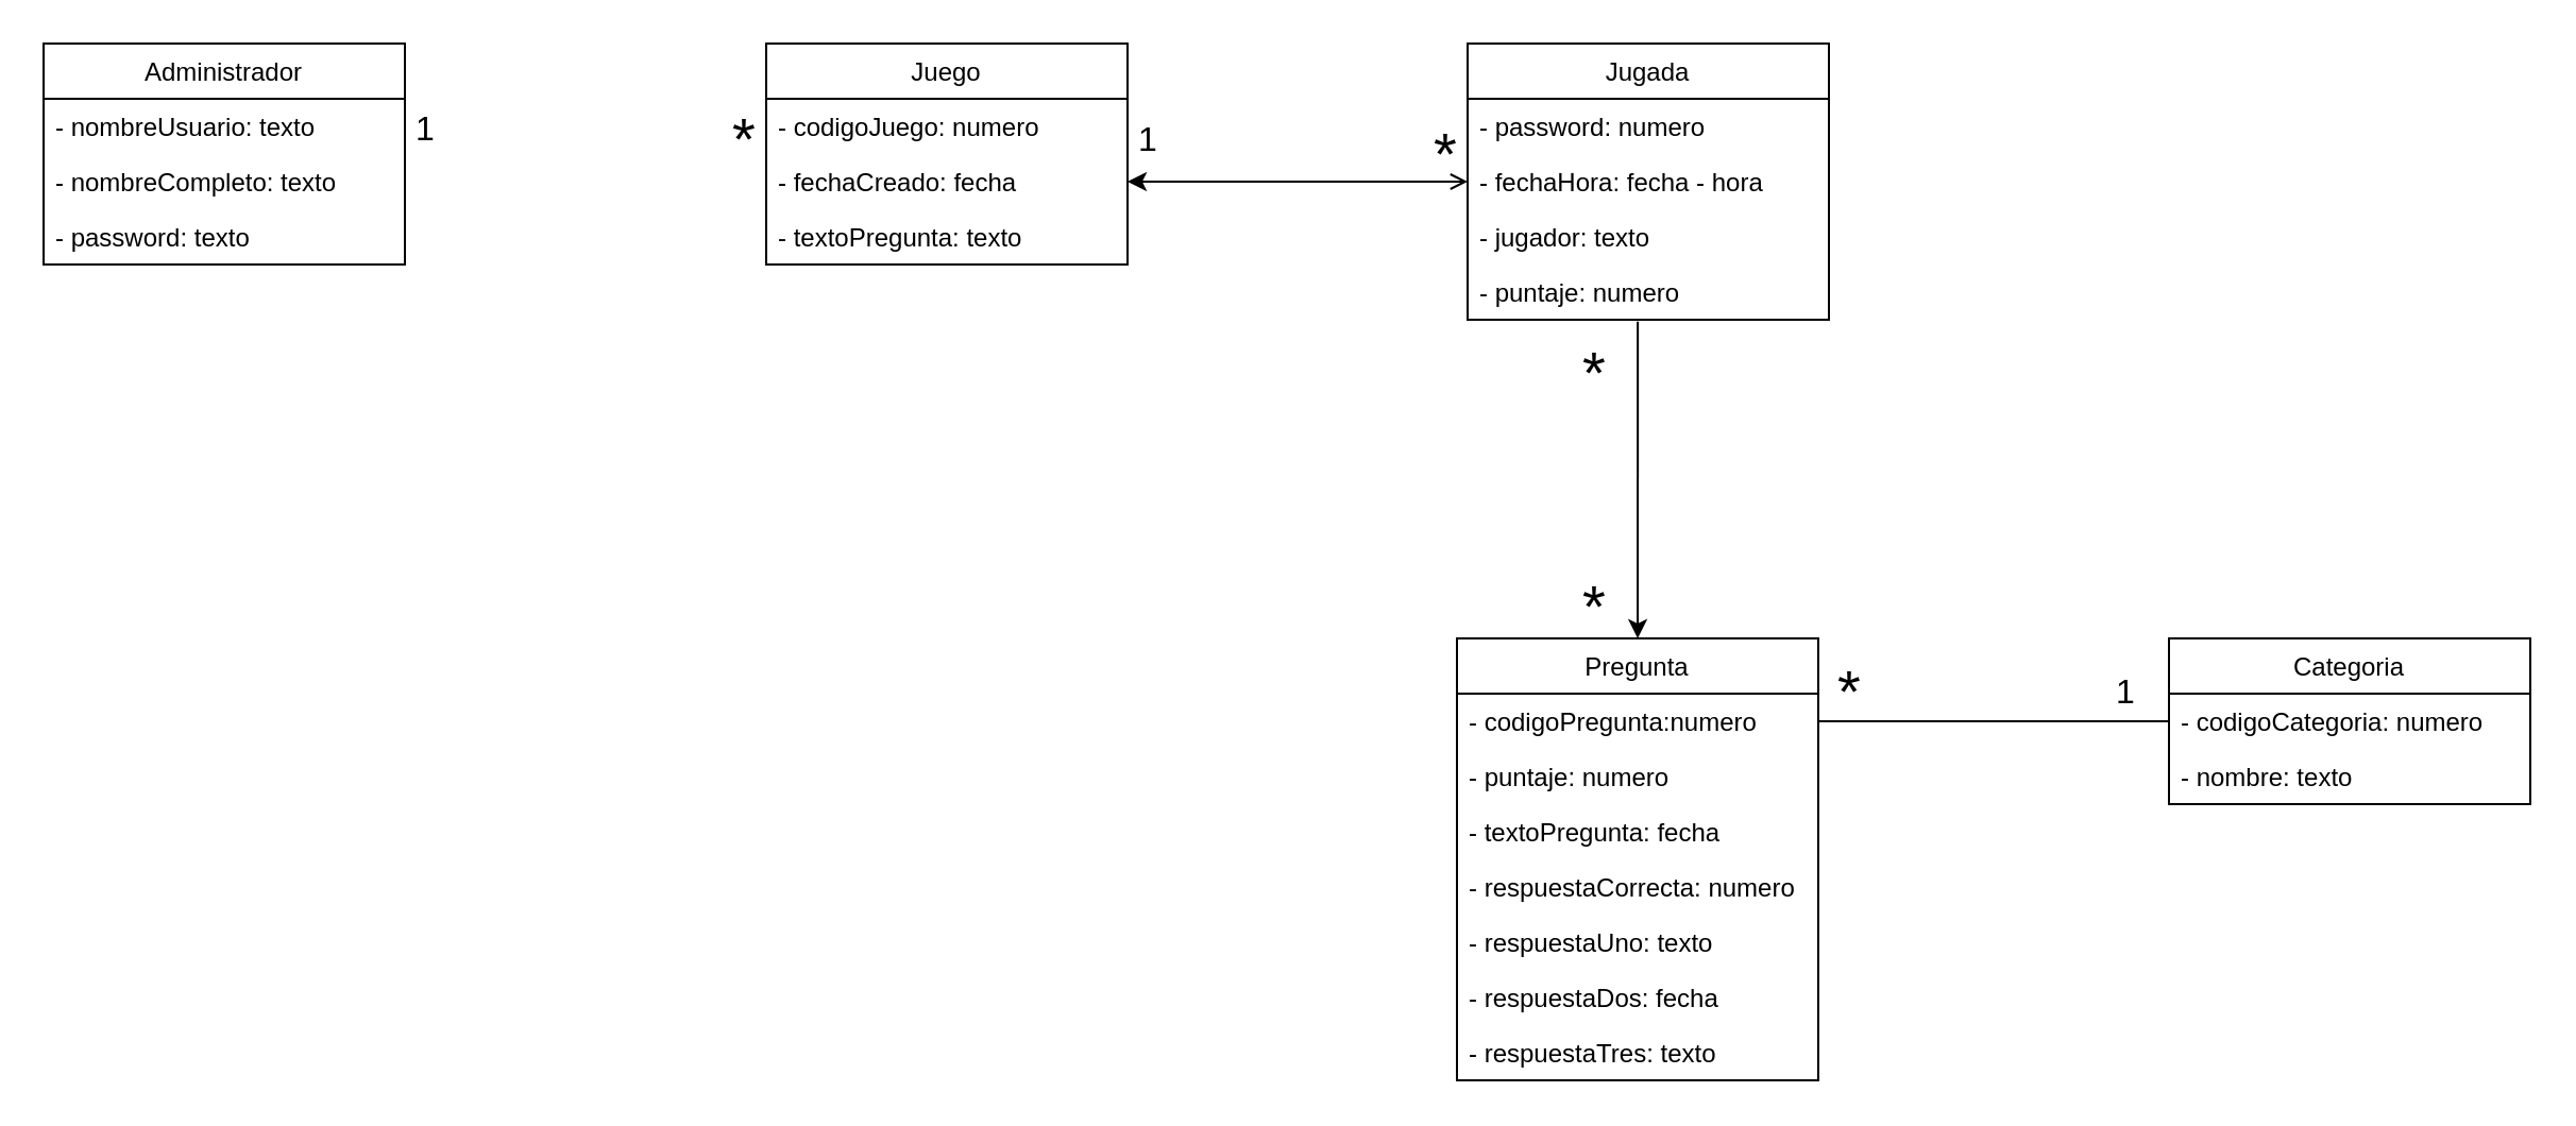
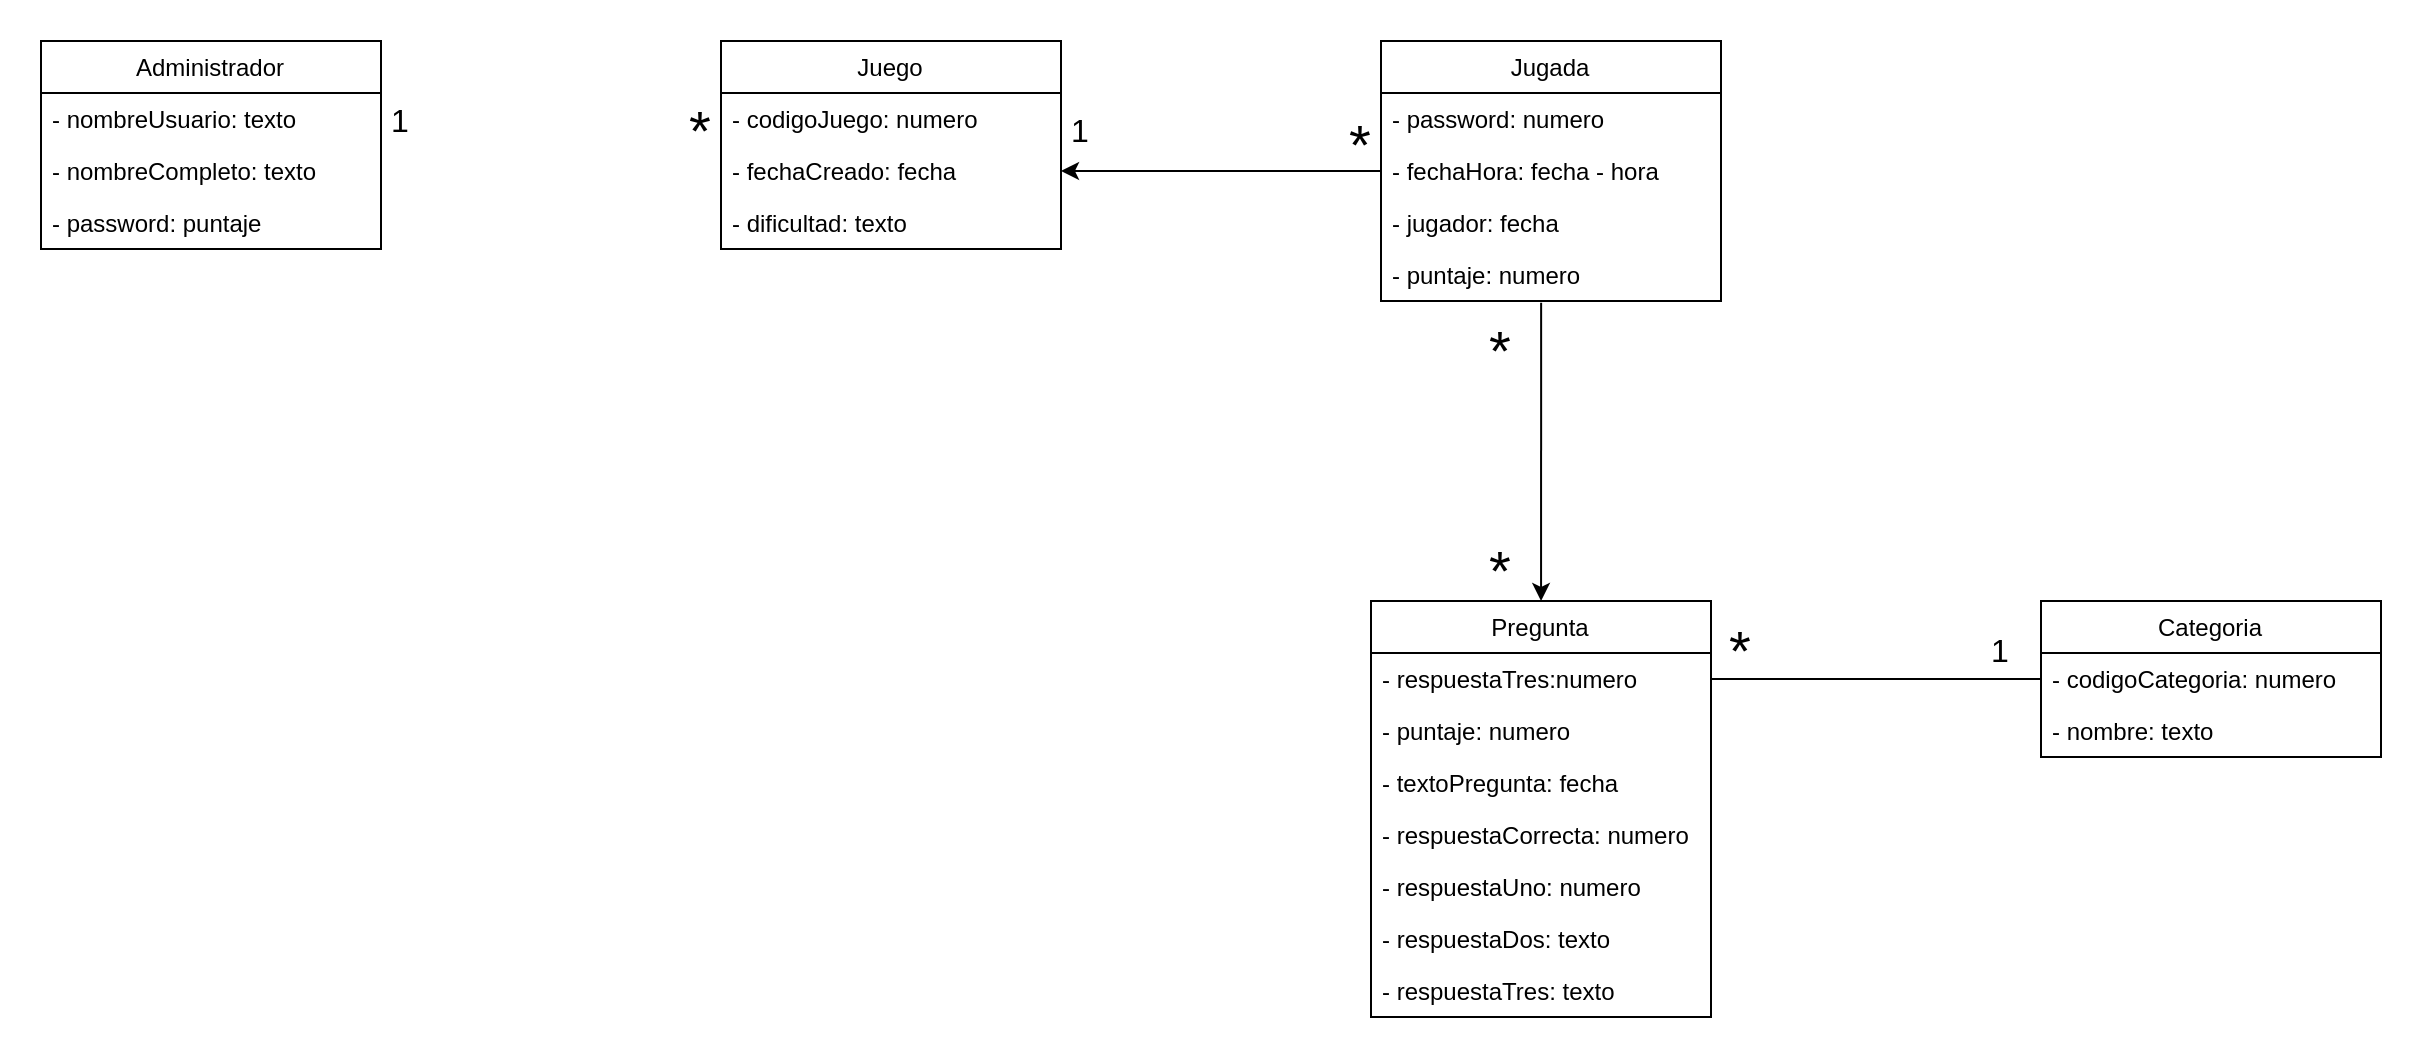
- <mxCell id="26" value="" style="endArrow=open;html=1;rounded=0;exitX=1;exitY=0.5;exitDx=0;exitDy=0;entryX=0;entryY=0.5;entryDx=0;entryDy=0;startArrow=classic;startFill=1;" parent="1" source="8" target="12" edge="1"><mxGeometry width="50" height="50" relative="1" as="geometry"><mxPoint x="200" y="95" as="sourcePoint" /><mxPoint x="370" y="95" as="targetPoint" /></mxGeometry></mxCell>
+ <mxCell id="26" value="" style="endArrow=none;html=1;rounded=0;exitX=1;exitY=0.5;exitDx=0;exitDy=0;entryX=0;entryY=0.5;entryDx=0;entryDy=0;startArrow=classic;startFill=1;" parent="1" source="8" target="12" edge="1"><mxGeometry width="50" height="50" relative="1" as="geometry"><mxPoint x="200" y="95" as="sourcePoint" /><mxPoint x="370" y="95" as="targetPoint" /></mxGeometry></mxCell>
- <mxCell id="5" value="- password: texto" style="text;strokeColor=none;fillColor=none;align=left;verticalAlign=top;spacingLeft=4;spacingRight=4;overflow=hidden;rotatable=0;points=[[0,0.5],[1,0.5]];portConstraint=eastwest;" parent="2" vertex="1"><mxGeometry y="78" width="170" height="26" as="geometry" /></mxCell>
+ <mxCell id="5" value="- password: puntaje" style="text;strokeColor=none;fillColor=none;align=left;verticalAlign=top;spacingLeft=4;spacingRight=4;overflow=hidden;rotatable=0;points=[[0,0.5],[1,0.5]];portConstraint=eastwest;" parent="2" vertex="1"><mxGeometry y="78" width="170" height="26" as="geometry" /></mxCell>
- <mxCell id="9" value="- textoPregunta: texto" style="text;strokeColor=none;fillColor=none;align=left;verticalAlign=top;spacingLeft=4;spacingRight=4;overflow=hidden;rotatable=0;points=[[0,0.5],[1,0.5]];portConstraint=eastwest;" parent="6" vertex="1"><mxGeometry y="78" width="170" height="26" as="geometry" /></mxCell>
+ <mxCell id="9" value="- dificultad: texto" style="text;strokeColor=none;fillColor=none;align=left;verticalAlign=top;spacingLeft=4;spacingRight=4;overflow=hidden;rotatable=0;points=[[0,0.5],[1,0.5]];portConstraint=eastwest;" parent="6" vertex="1"><mxGeometry y="78" width="170" height="26" as="geometry" /></mxCell>
- <mxCell id="13" value="- jugador: texto" style="text;strokeColor=none;fillColor=none;align=left;verticalAlign=top;spacingLeft=4;spacingRight=4;overflow=hidden;rotatable=0;points=[[0,0.5],[1,0.5]];portConstraint=eastwest;" parent="10" vertex="1"><mxGeometry y="78" width="170" height="26" as="geometry" /></mxCell>
+ <mxCell id="13" value="- jugador: fecha" style="text;strokeColor=none;fillColor=none;align=left;verticalAlign=top;spacingLeft=4;spacingRight=4;overflow=hidden;rotatable=0;points=[[0,0.5],[1,0.5]];portConstraint=eastwest;" parent="10" vertex="1"><mxGeometry y="78" width="170" height="26" as="geometry" /></mxCell>
- <mxCell id="16" value="- codigoPregunta:numero" style="text;strokeColor=none;fillColor=none;align=left;verticalAlign=top;spacingLeft=4;spacingRight=4;overflow=hidden;rotatable=0;points=[[0,0.5],[1,0.5]];portConstraint=eastwest;" parent="15" vertex="1"><mxGeometry y="26" width="170" height="26" as="geometry" /></mxCell>
+ <mxCell id="16" value="- respuestaTres:numero" style="text;strokeColor=none;fillColor=none;align=left;verticalAlign=top;spacingLeft=4;spacingRight=4;overflow=hidden;rotatable=0;points=[[0,0.5],[1,0.5]];portConstraint=eastwest;" parent="15" vertex="1"><mxGeometry y="26" width="170" height="26" as="geometry" /></mxCell>
- <mxCell id="20" value="- respuestaUno: texto" style="text;strokeColor=none;fillColor=none;align=left;verticalAlign=top;spacingLeft=4;spacingRight=4;overflow=hidden;rotatable=0;points=[[0,0.5],[1,0.5]];portConstraint=eastwest;" parent="15" vertex="1"><mxGeometry y="130" width="170" height="26" as="geometry" /></mxCell>
+ <mxCell id="20" value="- respuestaUno: numero" style="text;strokeColor=none;fillColor=none;align=left;verticalAlign=top;spacingLeft=4;spacingRight=4;overflow=hidden;rotatable=0;points=[[0,0.5],[1,0.5]];portConstraint=eastwest;" parent="15" vertex="1"><mxGeometry y="130" width="170" height="26" as="geometry" /></mxCell>
- <mxCell id="21" value="- respuestaDos: fecha" style="text;strokeColor=none;fillColor=none;align=left;verticalAlign=top;spacingLeft=4;spacingRight=4;overflow=hidden;rotatable=0;points=[[0,0.5],[1,0.5]];portConstraint=eastwest;" parent="15" vertex="1"><mxGeometry y="156" width="170" height="26" as="geometry" /></mxCell>
+ <mxCell id="21" value="- respuestaDos: texto" style="text;strokeColor=none;fillColor=none;align=left;verticalAlign=top;spacingLeft=4;spacingRight=4;overflow=hidden;rotatable=0;points=[[0,0.5],[1,0.5]];portConstraint=eastwest;" parent="15" vertex="1"><mxGeometry y="156" width="170" height="26" as="geometry" /></mxCell>
